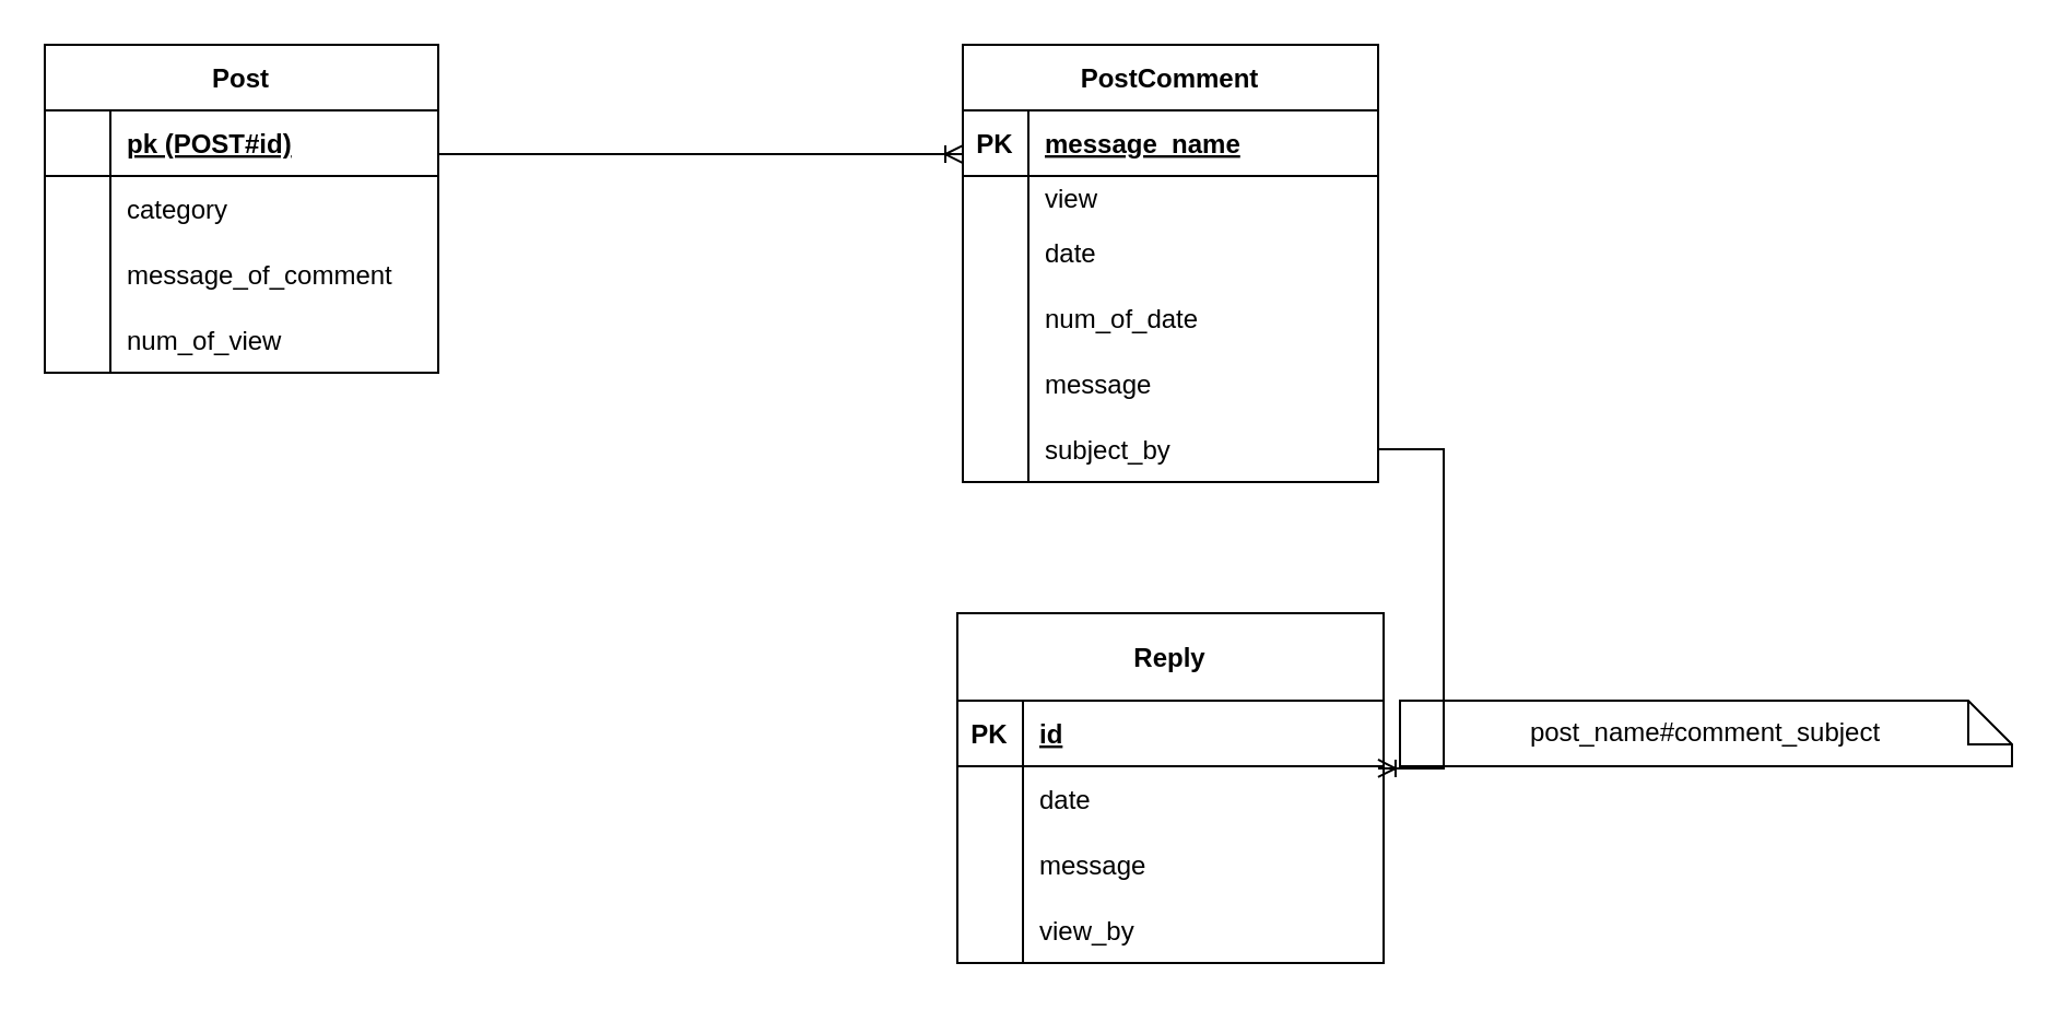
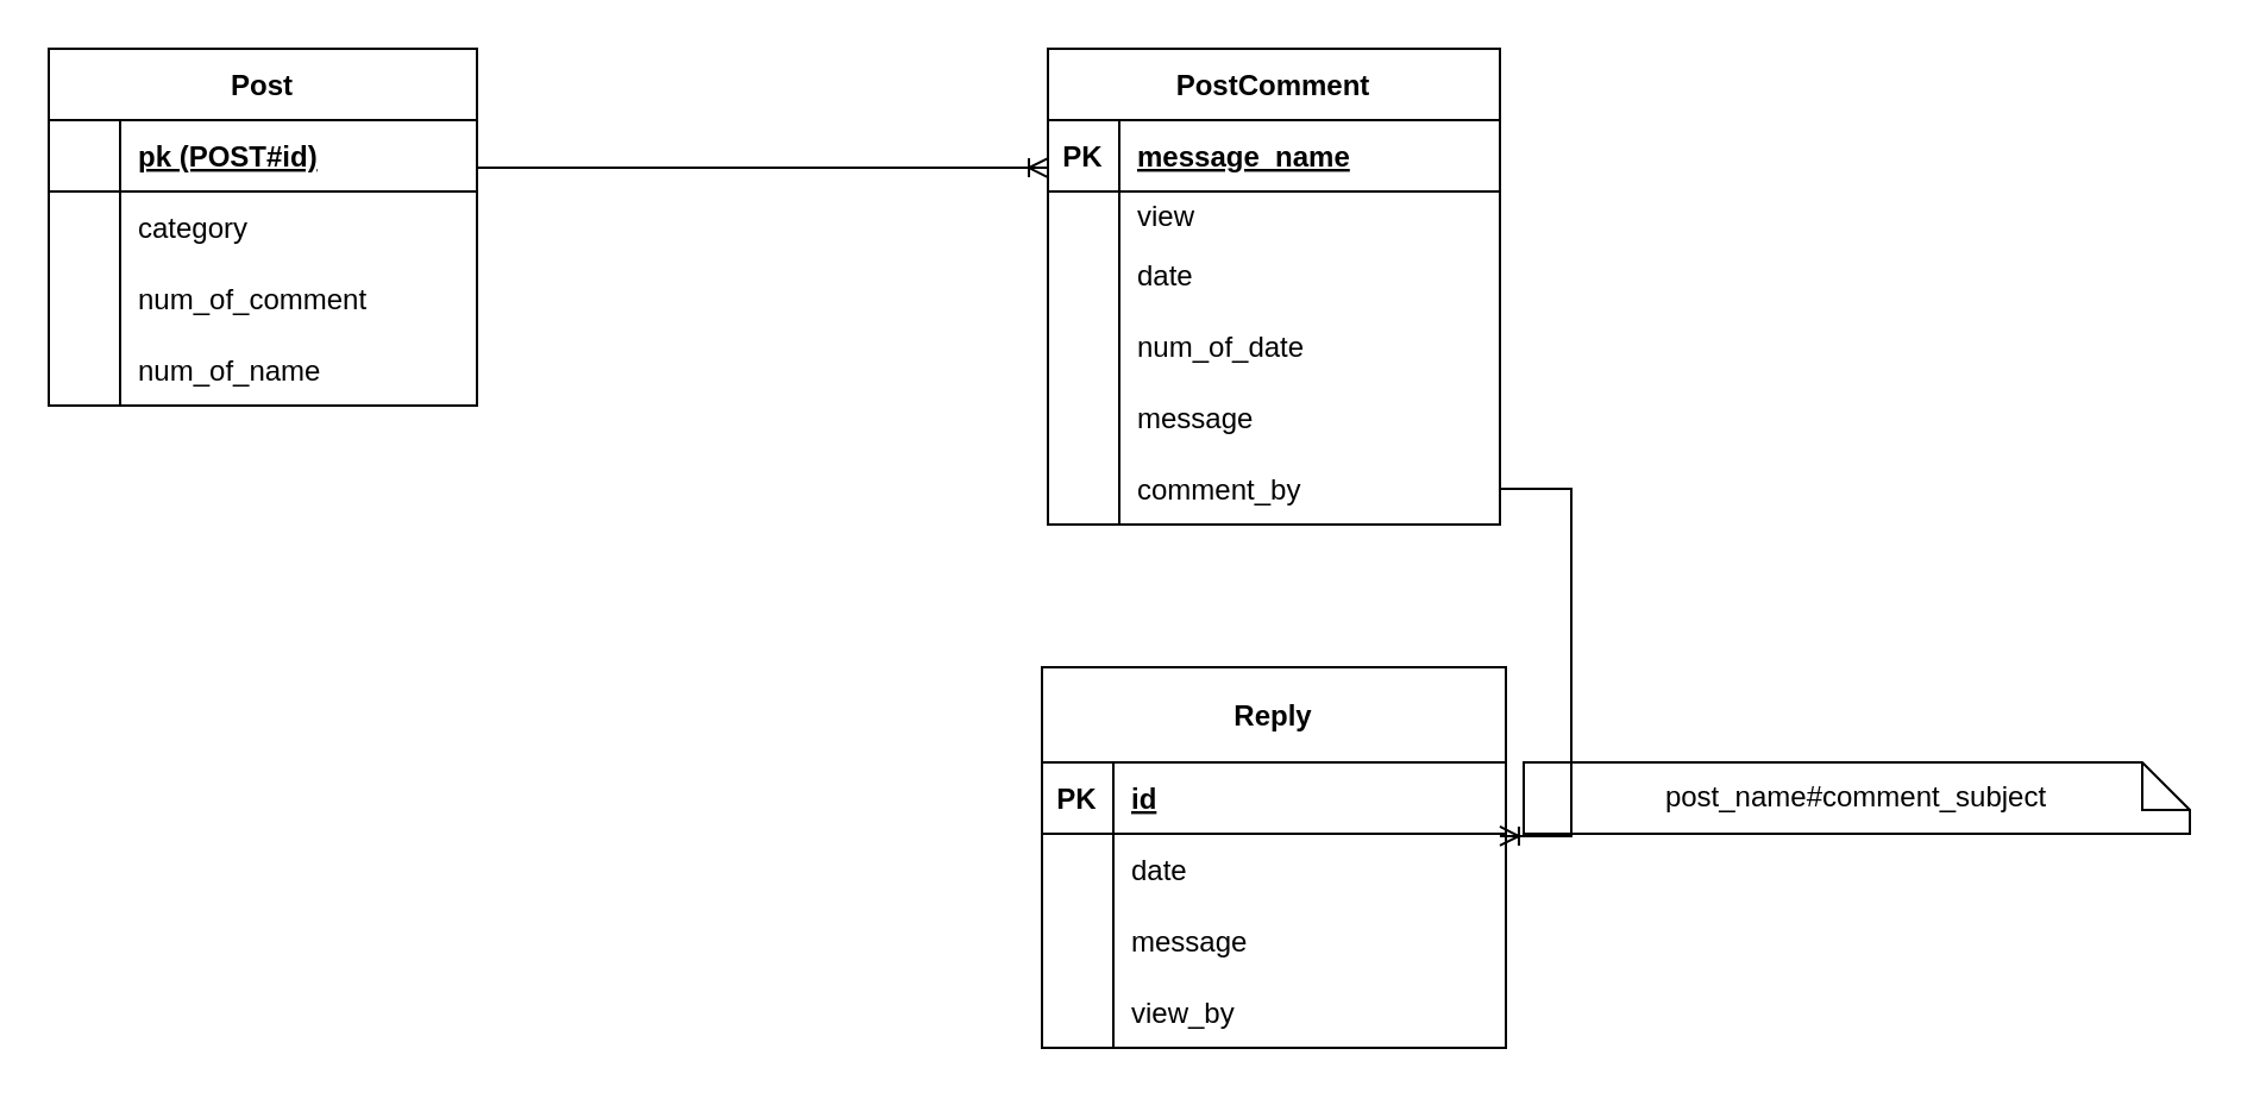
- <mxCell id="11" value="message_of_comment" style="shape=partialRectangle;connectable=0;fillColor=none;top=0;left=0;bottom=0;right=0;align=left;spacingLeft=6;overflow=hidden;" parent="9" vertex="1"><mxGeometry x="30" width="150" height="30" as="geometry"><mxRectangle width="150" height="30" as="alternateBounds" /></mxGeometry></mxCell>
+ <mxCell id="11" value="num_of_comment" style="shape=partialRectangle;connectable=0;fillColor=none;top=0;left=0;bottom=0;right=0;align=left;spacingLeft=6;overflow=hidden;" parent="9" vertex="1"><mxGeometry x="30" width="150" height="30" as="geometry"><mxRectangle width="150" height="30" as="alternateBounds" /></mxGeometry></mxCell>
- <mxCell id="14" value="num_of_view" style="shape=partialRectangle;connectable=0;fillColor=none;top=0;left=0;bottom=0;right=0;align=left;spacingLeft=6;overflow=hidden;" parent="12" vertex="1"><mxGeometry x="30" width="150" height="30" as="geometry"><mxRectangle width="150" height="30" as="alternateBounds" /></mxGeometry></mxCell>
+ <mxCell id="14" value="num_of_name" style="shape=partialRectangle;connectable=0;fillColor=none;top=0;left=0;bottom=0;right=0;align=left;spacingLeft=6;overflow=hidden;" parent="12" vertex="1"><mxGeometry x="30" width="150" height="30" as="geometry"><mxRectangle width="150" height="30" as="alternateBounds" /></mxGeometry></mxCell>
- <mxCell id="33" value="subject_by" style="shape=partialRectangle;connectable=0;fillColor=none;top=0;left=0;bottom=0;right=0;align=left;spacingLeft=6;overflow=hidden;" parent="31" vertex="1"><mxGeometry x="30" width="160" height="30" as="geometry"><mxRectangle width="160" height="30" as="alternateBounds" /></mxGeometry></mxCell>
+ <mxCell id="33" value="comment_by" style="shape=partialRectangle;connectable=0;fillColor=none;top=0;left=0;bottom=0;right=0;align=left;spacingLeft=6;overflow=hidden;" parent="31" vertex="1"><mxGeometry x="30" width="160" height="30" as="geometry"><mxRectangle width="160" height="30" as="alternateBounds" /></mxGeometry></mxCell>
